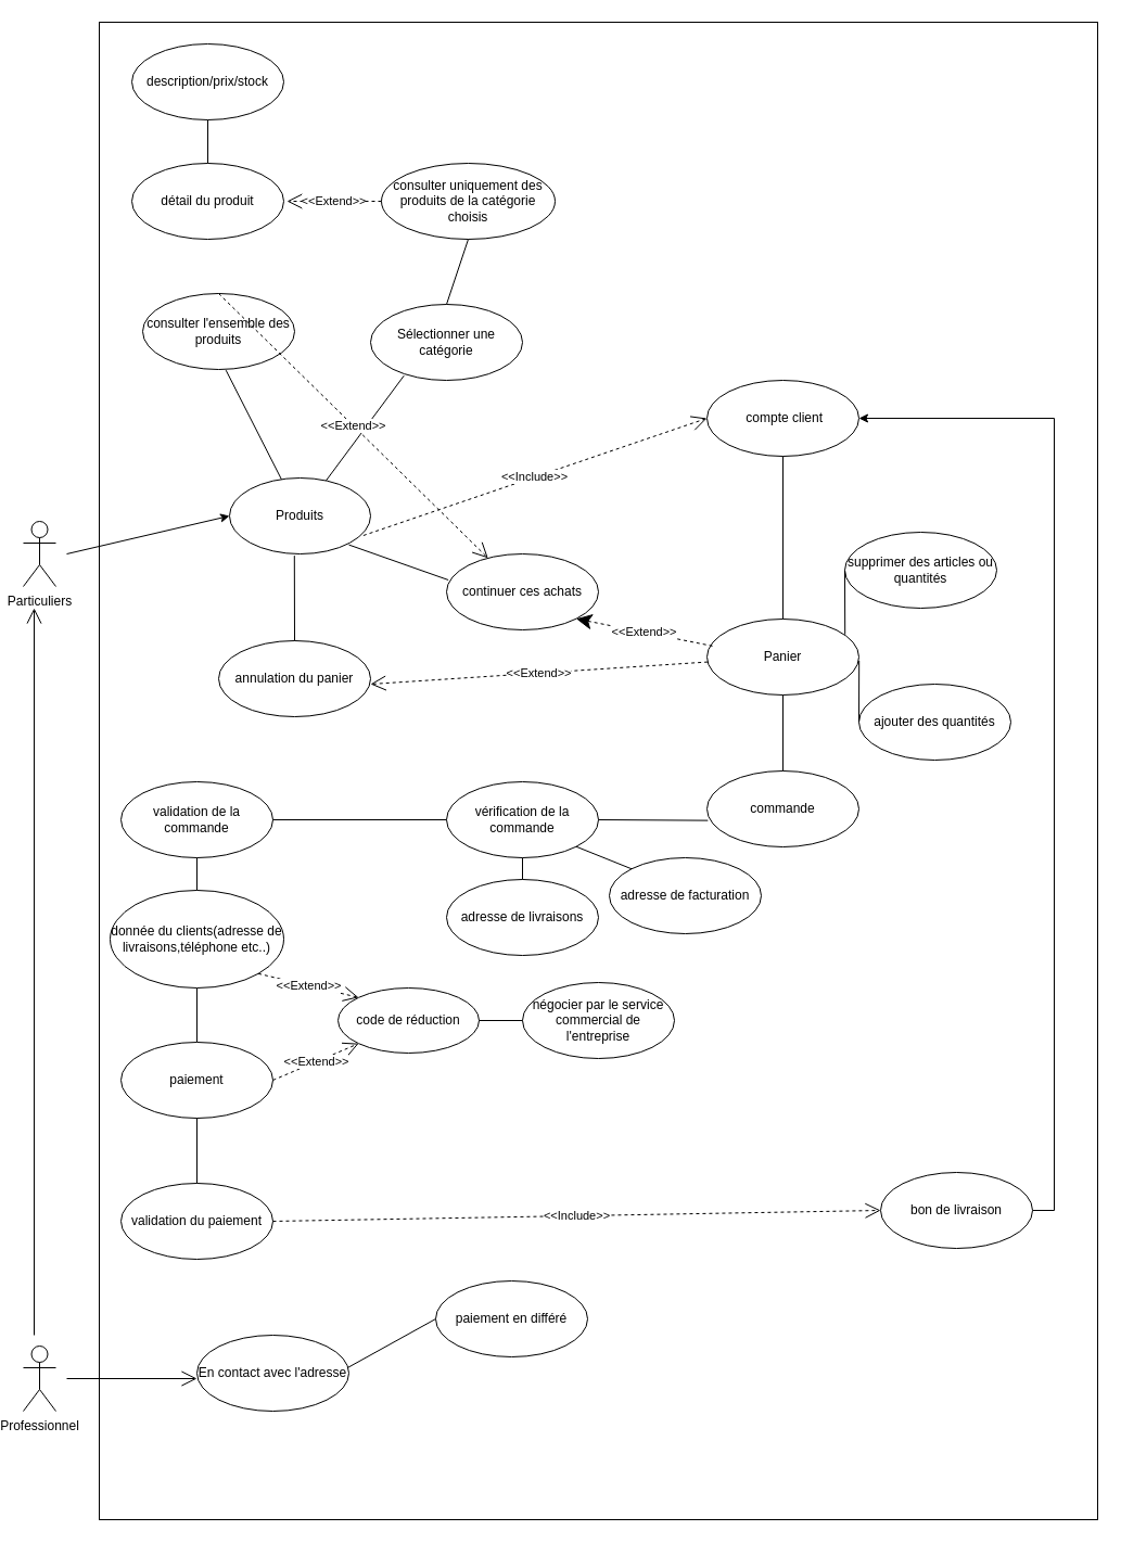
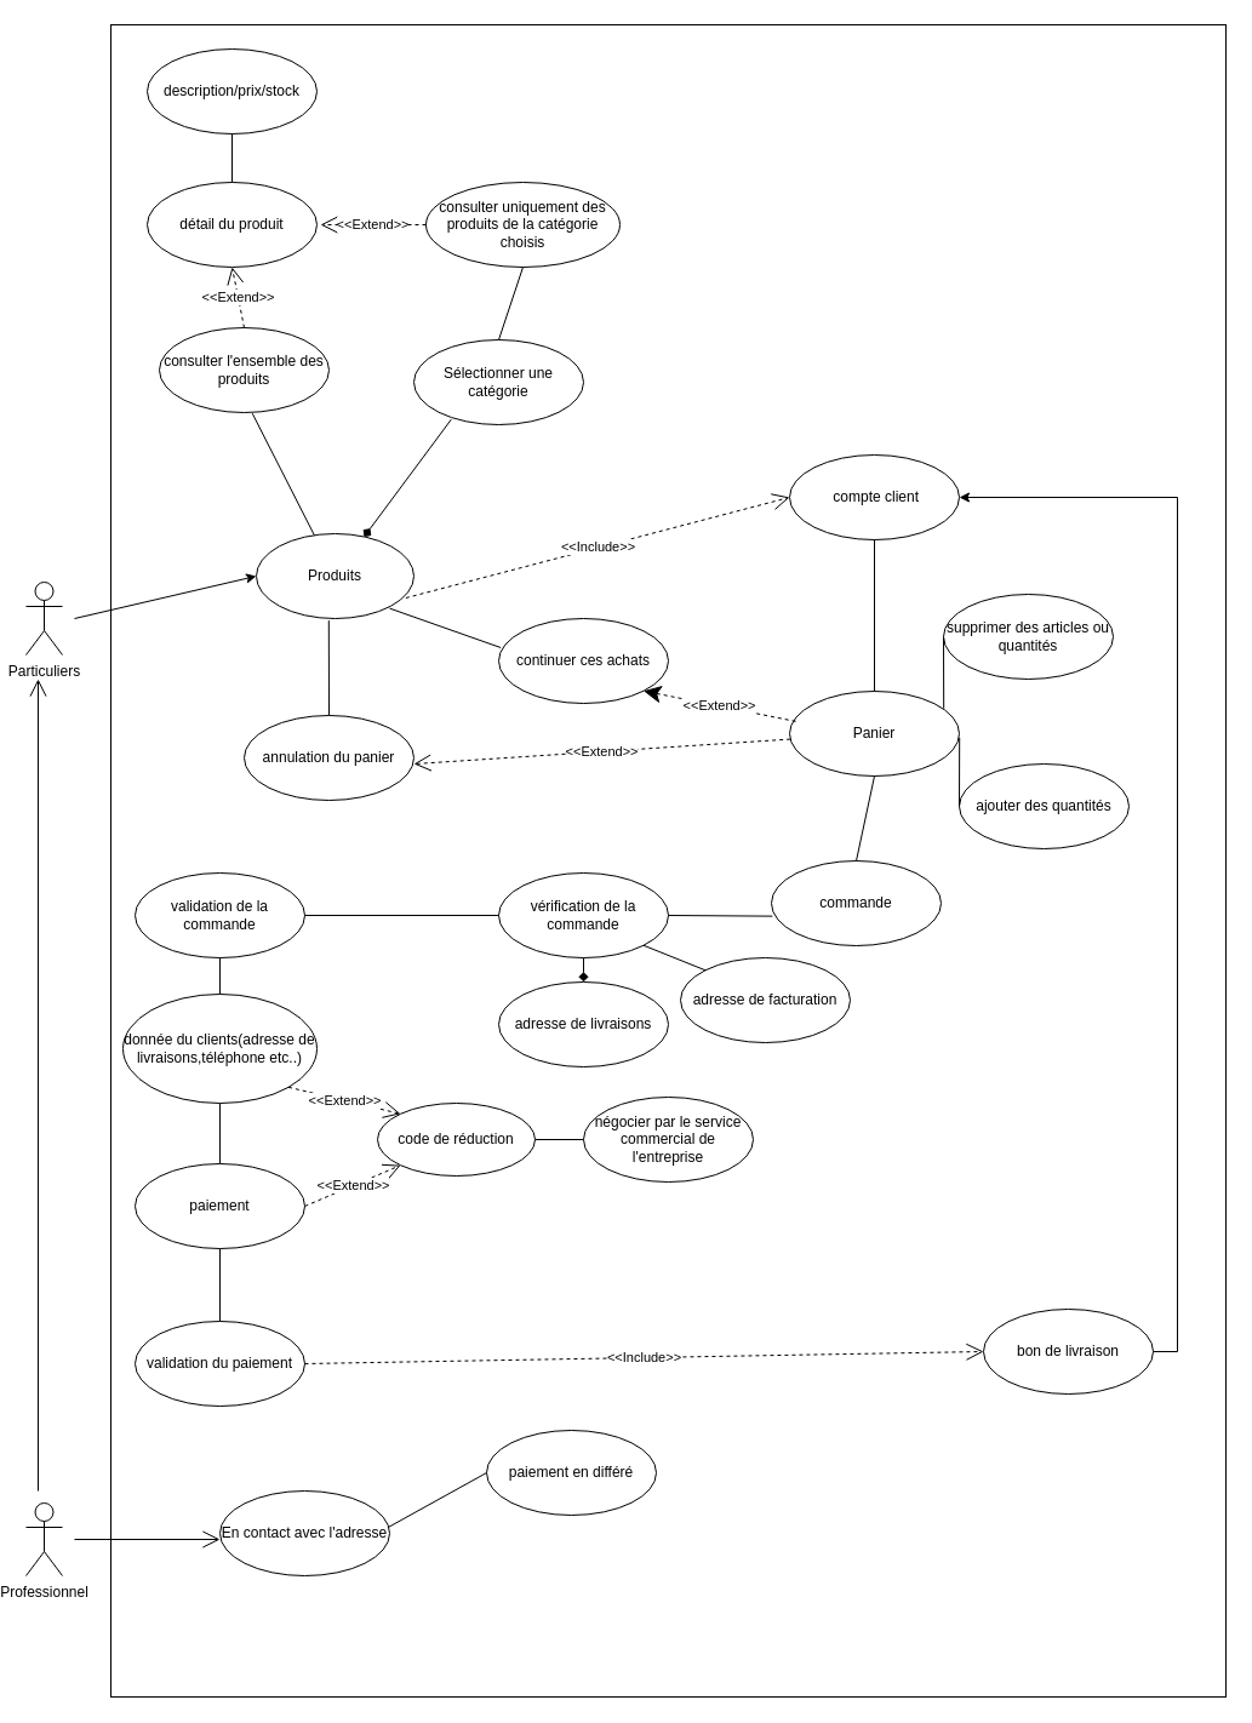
- <mxCell id="6" value="&amp;nbsp;compte client" style="ellipse;whiteSpace=wrap;html=1;" parent="1" vertex="1"><mxGeometry x="650" y="350" width="140" height="70" as="geometry" /></mxCell>
+ <mxCell id="6" value="&amp;nbsp;compte client" style="ellipse;whiteSpace=wrap;html=1;" parent="1" vertex="1"><mxGeometry x="650" y="375" width="140" height="70" as="geometry" /></mxCell>
- <mxCell id="45" value="&amp;lt;&amp;lt;Extend&amp;gt;&amp;gt;" style="endArrow=open;endSize=12;dashed=1;html=1;exitX=0.5;exitY=0;exitDx=0;exitDy=0;" edge="1" parent="1" source="20" target="25"><mxGeometry width="160" relative="1" as="geometry"><mxPoint x="320" y="265.1" as="sourcePoint" /><mxPoint x="194.457" y="239.999" as="targetPoint" /></mxGeometry></mxCell>
+ <mxCell id="45" value="&amp;lt;&amp;lt;Extend&amp;gt;&amp;gt;" style="endArrow=open;endSize=12;dashed=1;html=1;entryX=0.5;entryY=1;entryDx=0;entryDy=0;exitX=0.5;exitY=0;exitDx=0;exitDy=0;" edge="1" parent="1" source="20" target="43"><mxGeometry width="160" relative="1" as="geometry"><mxPoint x="320" y="265.1" as="sourcePoint" /><mxPoint x="194.457" y="239.999" as="targetPoint" /></mxGeometry></mxCell>
- <mxCell id="23" value="" style="endArrow=none;html=1;exitX=0.22;exitY=0.938;exitDx=0;exitDy=0;exitPerimeter=0;" edge="1" parent="1" source="21" target="4"><mxGeometry width="50" height="50" relative="1" as="geometry"><mxPoint x="350" y="390" as="sourcePoint" /><mxPoint x="350.2" y="428.39" as="targetPoint" /></mxGeometry></mxCell>
+ <mxCell id="23" value="" style="endArrow=diamond;html=1;exitX=0.22;exitY=0.938;exitDx=0;exitDy=0;exitPerimeter=0;" edge="1" parent="1" source="21" target="4"><mxGeometry width="50" height="50" relative="1" as="geometry"><mxPoint x="350" y="390" as="sourcePoint" /><mxPoint x="350.2" y="428.39" as="targetPoint" /></mxGeometry></mxCell>
- <mxCell id="7" value="commande" style="ellipse;whiteSpace=wrap;html=1;" parent="1" vertex="1"><mxGeometry x="650" y="710" width="140" height="70" as="geometry" /></mxCell>
+ <mxCell id="7" value="commande" style="ellipse;whiteSpace=wrap;html=1;" parent="1" vertex="1"><mxGeometry x="635" y="710" width="140" height="70" as="geometry" /></mxCell>
- <mxCell id="53" value="" style="endArrow=none;html=1;entryX=0.5;entryY=0;entryDx=0;entryDy=0;exitX=0.5;exitY=1;exitDx=0;exitDy=0;" edge="1" parent="1" source="33" target="52"><mxGeometry width="50" height="50" relative="1" as="geometry"><mxPoint x="500" y="910" as="sourcePoint" /><mxPoint x="500" y="960" as="targetPoint" /></mxGeometry></mxCell>
+ <mxCell id="53" value="" style="endArrow=diamond;html=1;entryX=0.5;entryY=0;entryDx=0;entryDy=0;exitX=0.5;exitY=1;exitDx=0;exitDy=0;" edge="1" parent="1" source="33" target="52"><mxGeometry width="50" height="50" relative="1" as="geometry"><mxPoint x="500" y="910" as="sourcePoint" /><mxPoint x="500" y="960" as="targetPoint" /></mxGeometry></mxCell>
